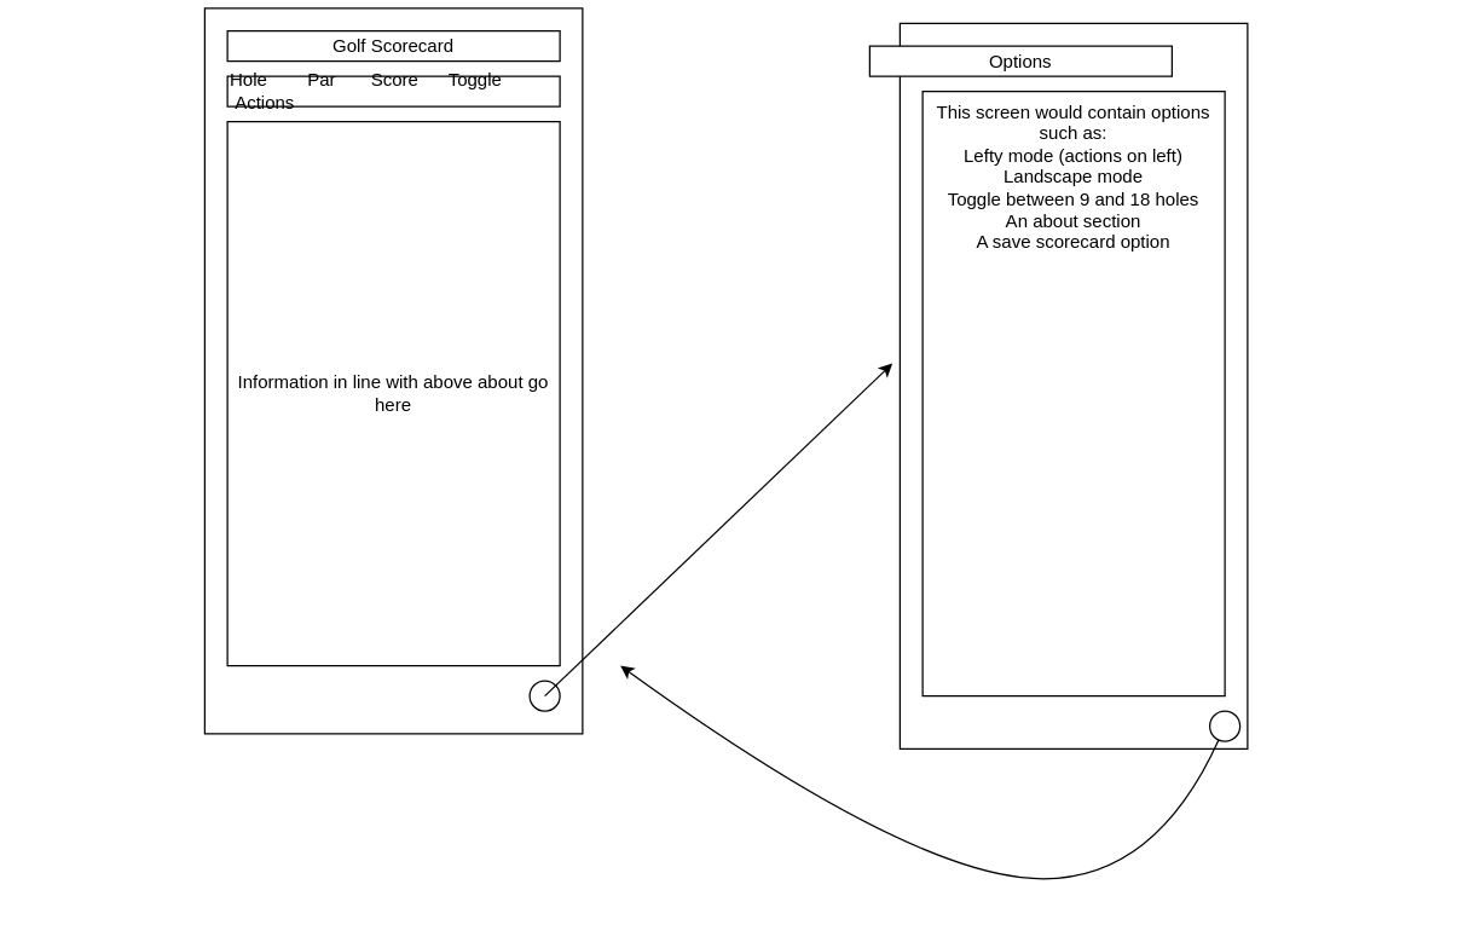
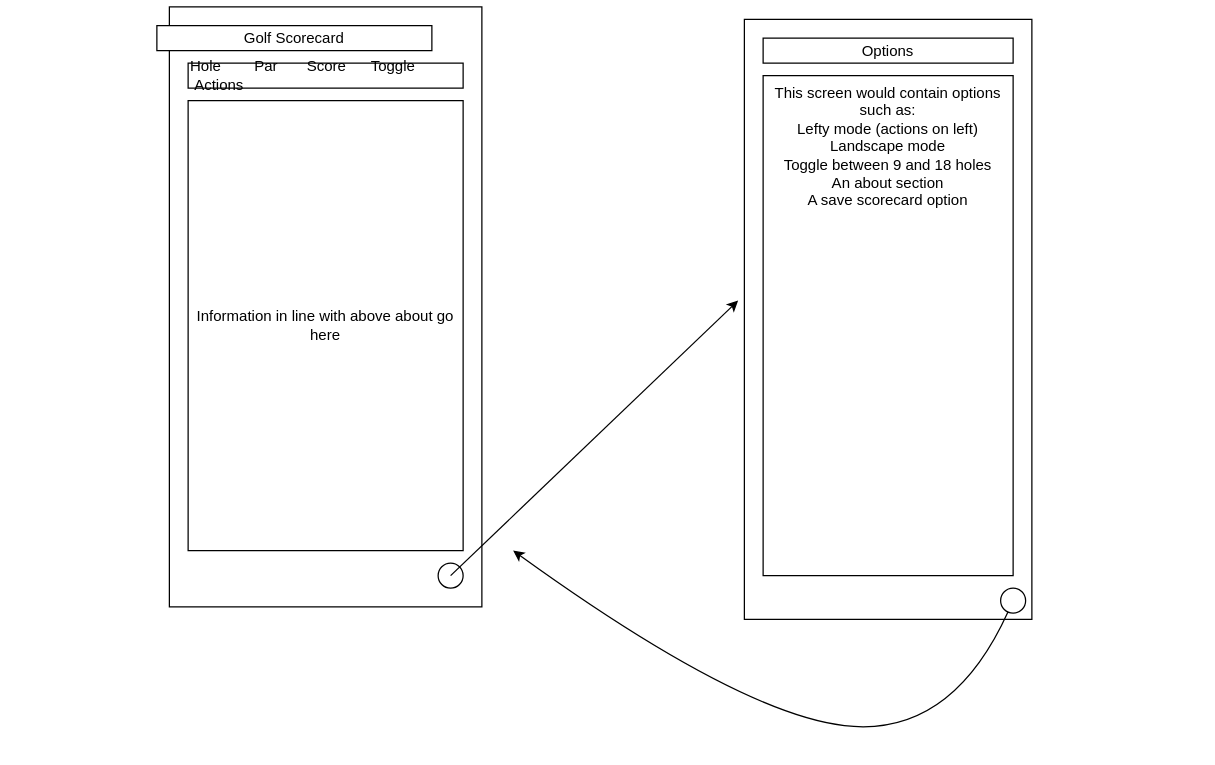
- <mxCell id="3" value="Golf Scorecard" style="rounded=0;whiteSpace=wrap;html=1;" vertex="1" parent="1"><mxGeometry x="150" y="20" width="220" height="20" as="geometry" /></mxCell>
+ <mxCell id="3" value="Golf Scorecard" style="rounded=0;whiteSpace=wrap;html=1;" vertex="1" parent="1"><mxGeometry x="125" y="20" width="220" height="20" as="geometry" /></mxCell>
- <mxCell id="9" value="Options" style="rounded=0;whiteSpace=wrap;html=1;align=center;verticalAlign=bottom;" vertex="1" parent="1"><mxGeometry x="575" y="30" width="200" height="20" as="geometry" /></mxCell>
+ <mxCell id="9" value="Options" style="rounded=0;whiteSpace=wrap;html=1;align=center;verticalAlign=bottom;" vertex="1" parent="1"><mxGeometry x="610" y="30" width="200" height="20" as="geometry" /></mxCell>
